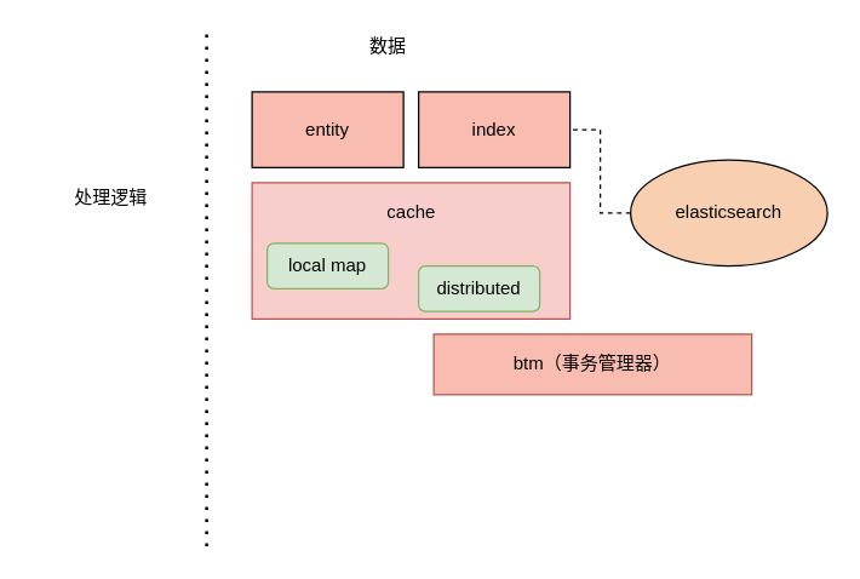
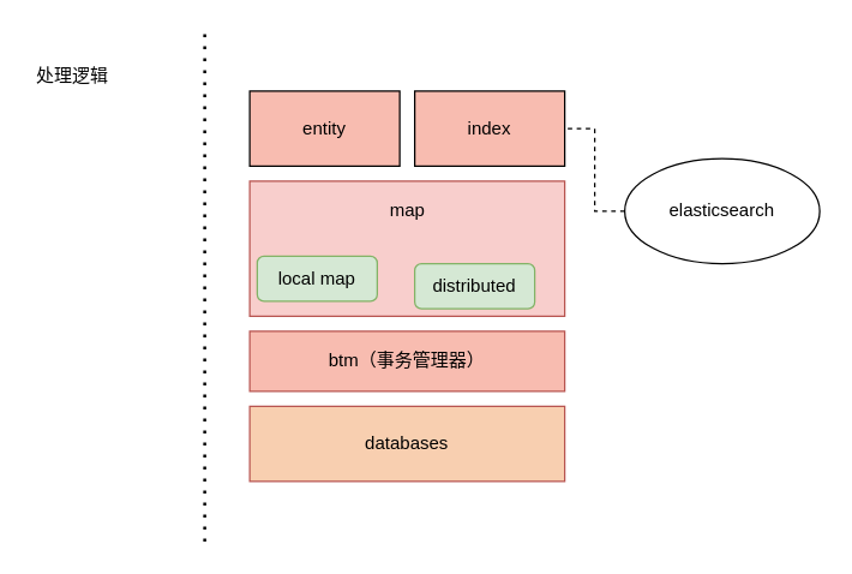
- <mxCell id="2" value="数据" style="text;html=1;strokeColor=none;fillColor=none;align=center;verticalAlign=middle;whiteSpace=wrap;rounded=0;" vertex="1" parent="1"><mxGeometry x="236" y="20" width="40" height="20" as="geometry" /></mxCell>
- <mxCell id="4" value="处理逻辑" style="text;html=1;strokeColor=none;fillColor=none;align=center;verticalAlign=middle;whiteSpace=wrap;rounded=0;" vertex="1" parent="1"><mxGeometry x="45" y="120" width="56" height="20" as="geometry" /></mxCell>
+ <mxCell id="4" value="处理逻辑" style="text;html=1;strokeColor=none;fillColor=none;align=center;verticalAlign=middle;whiteSpace=wrap;rounded=0;" vertex="1" parent="1"><mxGeometry x="20" y="40" width="56" height="20" as="geometry" /></mxCell>
- <mxCell id="10" value="cache" style="text;html=1;align=center;verticalAlign=middle;resizable=0;points=[];autosize=1;strokeColor=none;" vertex="1" parent="5"><mxGeometry x="80" y="70" width="50" height="20" as="geometry" /></mxCell>
+ <mxCell id="10" value="map" style="text;html=1;align=center;verticalAlign=middle;resizable=0;points=[];autosize=1;strokeColor=none;" vertex="1" parent="5"><mxGeometry x="80" y="70" width="50" height="20" as="geometry" /></mxCell>
- <mxCell id="15" value="&lt;span&gt;elasticsearch&lt;/span&gt;" style="ellipse;whiteSpace=wrap;html=1;fillColor=#F8CFB0;" vertex="1" parent="5"><mxGeometry x="250" y="45" width="130" height="70" as="geometry" /></mxCell>
+ <mxCell id="15" value="&lt;span&gt;elasticsearch&lt;/span&gt;" style="ellipse;whiteSpace=wrap;html=1;fillColor=#ffffff;" vertex="1" parent="5"><mxGeometry x="250" y="45" width="130" height="70" as="geometry" /></mxCell>
- <mxCell id="11" value="local map" style="rounded=1;whiteSpace=wrap;html=1;fillColor=#d5e8d4;strokeColor=#82b366;" vertex="1" parent="5"><mxGeometry x="10" y="100" width="80" height="30" as="geometry" /></mxCell>
+ <mxCell id="11" value="local map" style="rounded=1;whiteSpace=wrap;html=1;fillColor=#d5e8d4;strokeColor=#82b366;" vertex="1" parent="5"><mxGeometry x="5" y="110" width="80" height="30" as="geometry" /></mxCell>
- <mxCell id="8" value="btm（事务管理器）" style="rounded=0;whiteSpace=wrap;html=1;strokeColor=#b85450;fillColor=#F8BCB0;" vertex="1" parent="5"><mxGeometry x="120" y="160" width="210" height="40" as="geometry" /></mxCell>
+ <mxCell id="8" value="btm（事务管理器）" style="rounded=0;whiteSpace=wrap;html=1;strokeColor=#b85450;fillColor=#F8BCB0;" vertex="1" parent="5"><mxGeometry y="160" width="210" height="40" as="geometry" /></mxCell>
+ <mxCell id="7" value="databases" style="rounded=0;whiteSpace=wrap;html=1;strokeColor=#b85450;fillColor=#F8CFB0;" vertex="1" parent="5"><mxGeometry y="210" width="210" height="50" as="geometry" /></mxCell>
